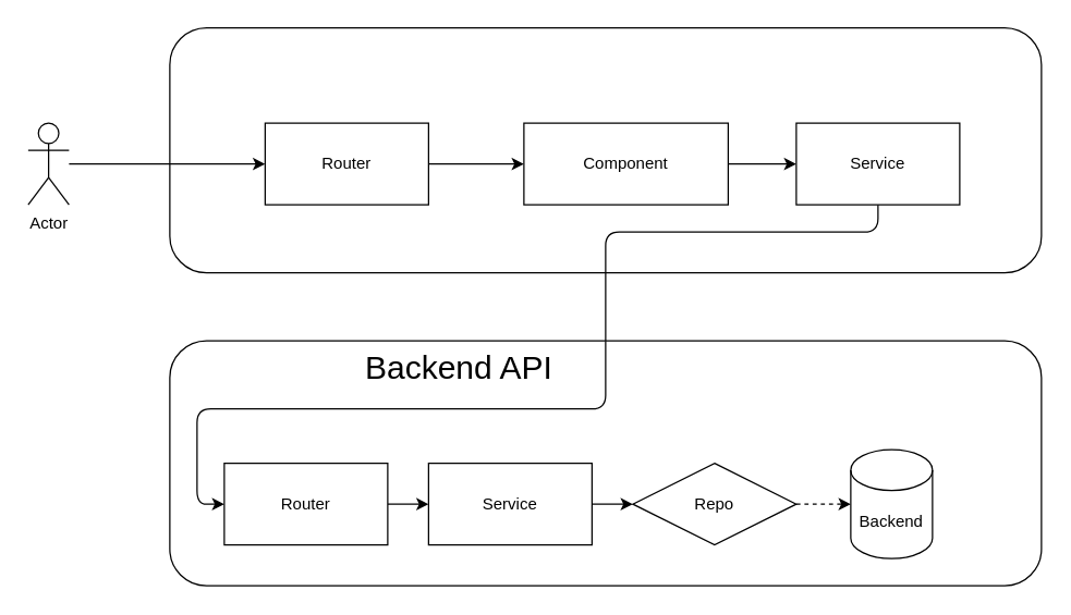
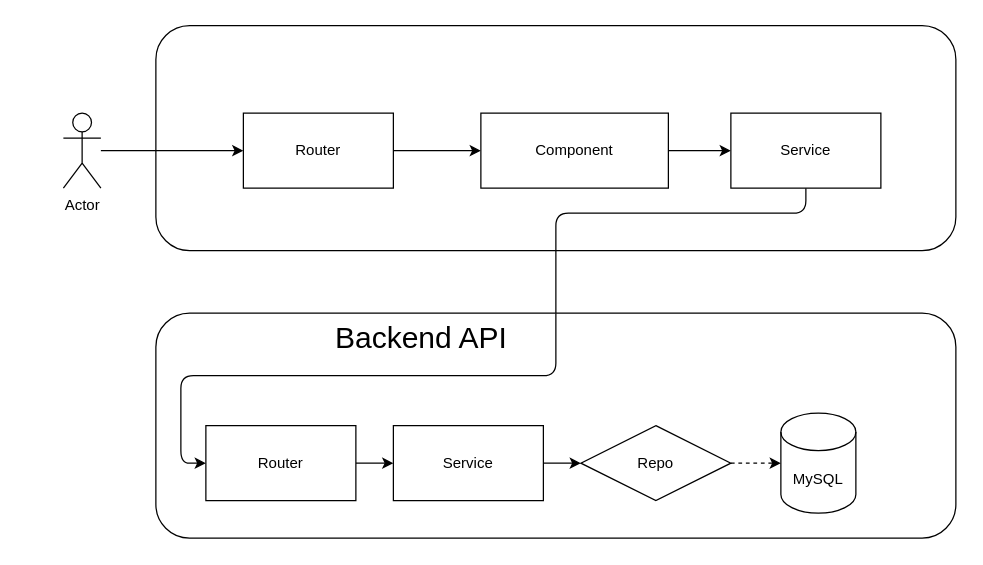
- <mxCell id="5" value="Actor" style="shape=umlActor;verticalLabelPosition=bottom;verticalAlign=top;html=1;outlineConnect=0;" vertex="1" parent="1"><mxGeometry x="20" y="90" width="30" height="60" as="geometry" /></mxCell>
+ <mxCell id="5" value="Actor" style="shape=umlActor;verticalLabelPosition=bottom;verticalAlign=top;html=1;outlineConnect=0;" vertex="1" parent="1"><mxGeometry x="50" y="90" width="30" height="60" as="geometry" /></mxCell>
- <mxCell id="8" value="Backend" style="shape=cylinder3;whiteSpace=wrap;html=1;boundedLbl=1;backgroundOutline=1;size=15;" vertex="1" parent="1"><mxGeometry x="624" y="330" width="60" height="80" as="geometry" /></mxCell>
+ <mxCell id="8" value="MySQL" style="shape=cylinder3;whiteSpace=wrap;html=1;boundedLbl=1;backgroundOutline=1;size=15;" vertex="1" parent="1"><mxGeometry x="624" y="330" width="60" height="80" as="geometry" /></mxCell>
